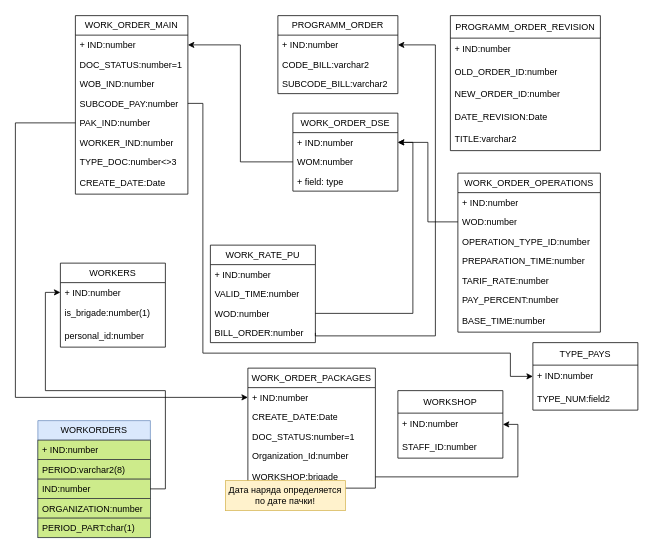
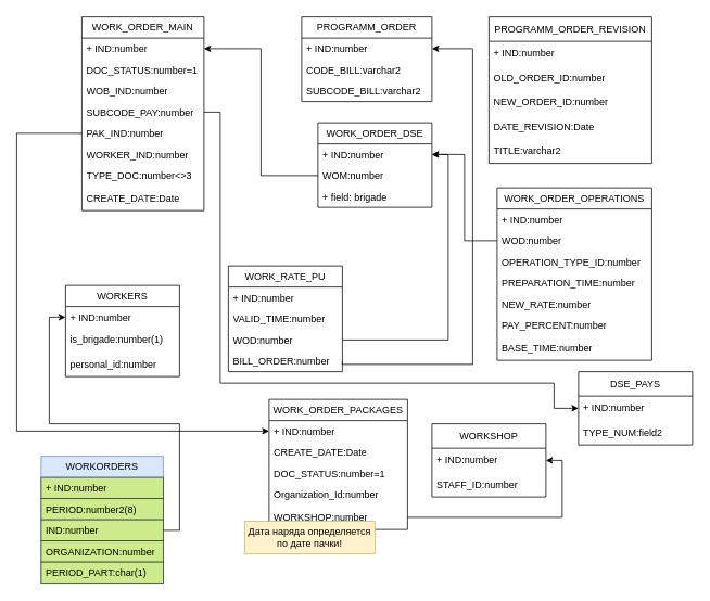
- <mxCell id="14" value="+ field: type" style="text;strokeColor=none;fillColor=none;align=left;verticalAlign=top;spacingLeft=4;spacingRight=4;overflow=hidden;rotatable=0;points=[[0,0.5],[1,0.5]];portConstraint=eastwest;whiteSpace=wrap;html=1;" parent="11" vertex="1"><mxGeometry y="78" width="140" height="26" as="geometry" /></mxCell>
+ <mxCell id="14" value="+ field: brigade" style="text;strokeColor=none;fillColor=none;align=left;verticalAlign=top;spacingLeft=4;spacingRight=4;overflow=hidden;rotatable=0;points=[[0,0.5],[1,0.5]];portConstraint=eastwest;whiteSpace=wrap;html=1;" parent="11" vertex="1"><mxGeometry y="78" width="140" height="26" as="geometry" /></mxCell>
- <mxCell id="27" value="TARIF_RATE:number" style="text;strokeColor=none;fillColor=none;align=left;verticalAlign=top;spacingLeft=4;spacingRight=4;overflow=hidden;rotatable=0;points=[[0,0.5],[1,0.5]];portConstraint=eastwest;whiteSpace=wrap;html=1;" parent="22" vertex="1"><mxGeometry y="130" width="190" height="26" as="geometry" /></mxCell>
+ <mxCell id="27" value="NEW_RATE:number" style="text;strokeColor=none;fillColor=none;align=left;verticalAlign=top;spacingLeft=4;spacingRight=4;overflow=hidden;rotatable=0;points=[[0,0.5],[1,0.5]];portConstraint=eastwest;whiteSpace=wrap;html=1;" parent="22" vertex="1"><mxGeometry y="130" width="190" height="26" as="geometry" /></mxCell>
- <mxCell id="65" value="TYPE_PAYS" style="swimlane;fontStyle=0;childLayout=stackLayout;horizontal=1;startSize=30;horizontalStack=0;resizeParent=1;resizeParentMax=0;resizeLast=0;collapsible=1;marginBottom=0;whiteSpace=wrap;html=1;" vertex="1" parent="1"><mxGeometry x="710" y="456" width="140" height="90" as="geometry" /></mxCell>
+ <mxCell id="65" value="DSE_PAYS" style="swimlane;fontStyle=0;childLayout=stackLayout;horizontal=1;startSize=30;horizontalStack=0;resizeParent=1;resizeParentMax=0;resizeLast=0;collapsible=1;marginBottom=0;whiteSpace=wrap;html=1;" vertex="1" parent="1"><mxGeometry x="710" y="456" width="140" height="90" as="geometry" /></mxCell>
- <mxCell id="39" value="PERIOD:varchar2(8)" style="text;strokeColor=#36393d;fillColor=#cdeb8b;align=left;verticalAlign=top;spacingLeft=4;spacingRight=4;overflow=hidden;rotatable=0;points=[[0,0.5],[1,0.5]];portConstraint=eastwest;whiteSpace=wrap;html=1;" parent="37" vertex="1"><mxGeometry y="52" width="150" height="26" as="geometry" /></mxCell>
+ <mxCell id="39" value="PERIOD:number2(8)" style="text;strokeColor=#36393d;fillColor=#cdeb8b;align=left;verticalAlign=top;spacingLeft=4;spacingRight=4;overflow=hidden;rotatable=0;points=[[0,0.5],[1,0.5]];portConstraint=eastwest;whiteSpace=wrap;html=1;" parent="37" vertex="1"><mxGeometry y="52" width="150" height="26" as="geometry" /></mxCell>
- <mxCell id="36" value="WORKSHOP:brigade" style="text;strokeColor=none;fillColor=none;align=left;verticalAlign=middle;spacingLeft=4;spacingRight=4;overflow=hidden;points=[[0,0.5],[1,0.5]];portConstraint=eastwest;rotatable=0;whiteSpace=wrap;html=1;" parent="31" vertex="1"><mxGeometry y="130" width="170" height="30" as="geometry" /></mxCell>
+ <mxCell id="36" value="WORKSHOP:number" style="text;strokeColor=none;fillColor=none;align=left;verticalAlign=middle;spacingLeft=4;spacingRight=4;overflow=hidden;points=[[0,0.5],[1,0.5]];portConstraint=eastwest;rotatable=0;whiteSpace=wrap;html=1;" parent="31" vertex="1"><mxGeometry y="130" width="170" height="30" as="geometry" /></mxCell>
